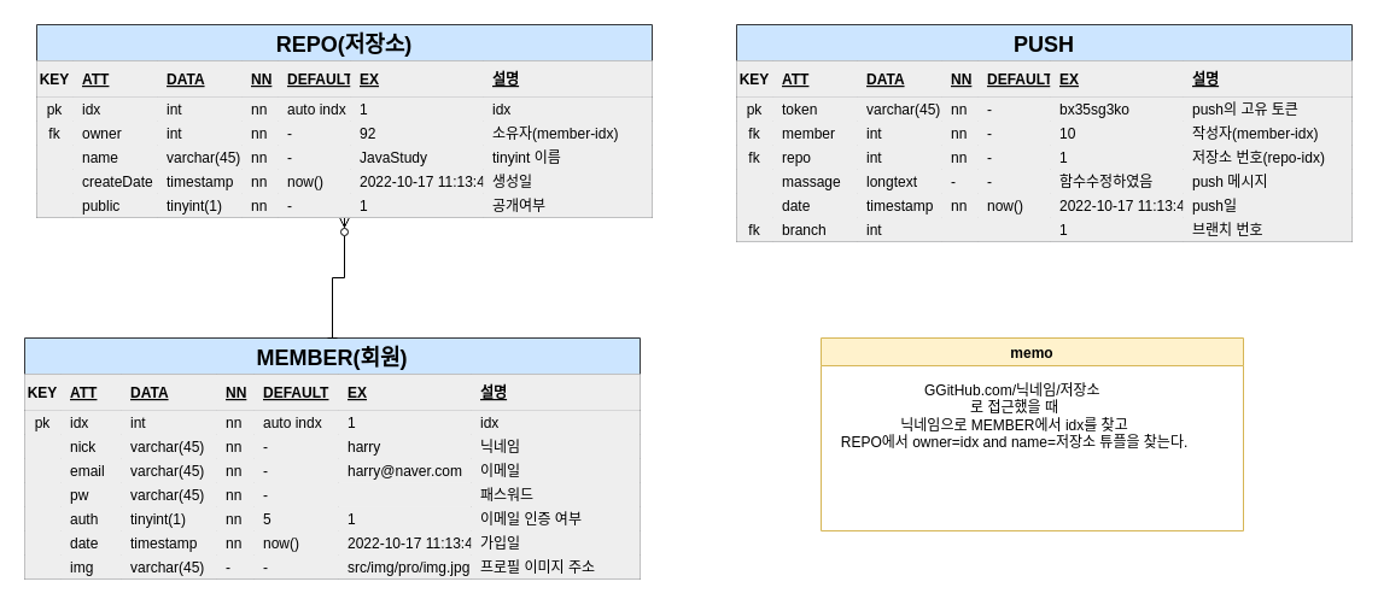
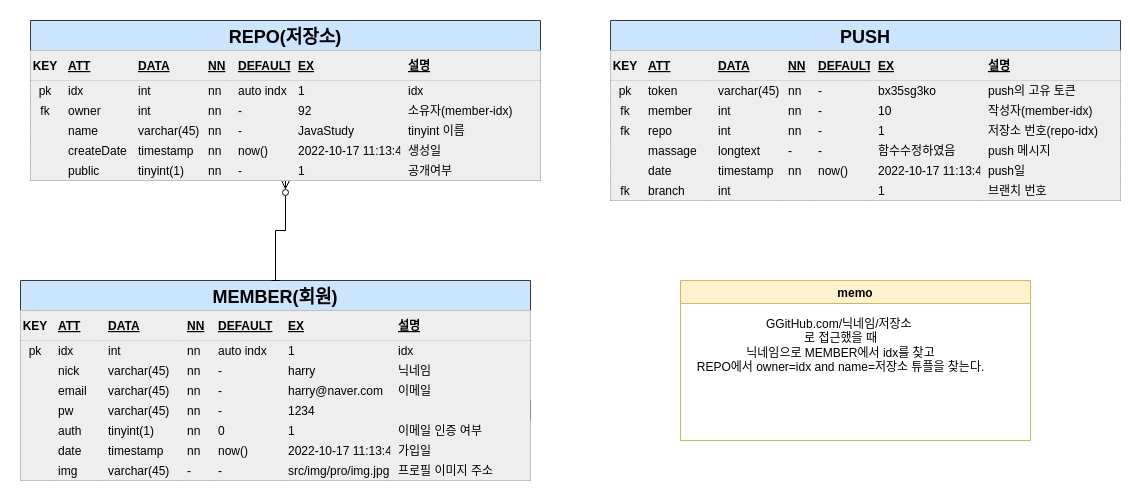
+ <mxCell id="41" value="1234" style="shape=partialRectangle;overflow=hidden;connectable=0;fillColor=#eeeeee;top=0;left=0;bottom=0;right=0;align=left;spacingLeft=6;strokeColor=#36393d;" parent="35" vertex="1"><mxGeometry x="260" width="110" height="20" as="geometry"><mxRectangle width="110" height="20" as="alternateBounds" /></mxGeometry></mxCell>
- <mxCell id="42" value="패스워드" style="shape=partialRectangle;overflow=hidden;connectable=0;fillColor=#eeeeee;top=0;left=0;bottom=0;right=0;align=left;spacingLeft=6;strokeColor=#36393d;" vertex="1" parent="35"><mxGeometry x="370" width="140" height="20" as="geometry"><mxRectangle width="140" height="20" as="alternateBounds" /></mxGeometry></mxCell>
- <mxCell id="48" value="5" style="shape=partialRectangle;overflow=hidden;connectable=0;fillColor=#eeeeee;top=0;left=0;bottom=0;right=0;align=left;spacingLeft=6;strokeColor=#36393d;" parent="43" vertex="1"><mxGeometry x="190" width="70" height="20" as="geometry"><mxRectangle width="70" height="20" as="alternateBounds" /></mxGeometry></mxCell>
+ <mxCell id="48" value="0" style="shape=partialRectangle;overflow=hidden;connectable=0;fillColor=#eeeeee;top=0;left=0;bottom=0;right=0;align=left;spacingLeft=6;strokeColor=#36393d;" parent="43" vertex="1"><mxGeometry x="190" width="70" height="20" as="geometry"><mxRectangle width="70" height="20" as="alternateBounds" /></mxGeometry></mxCell>
